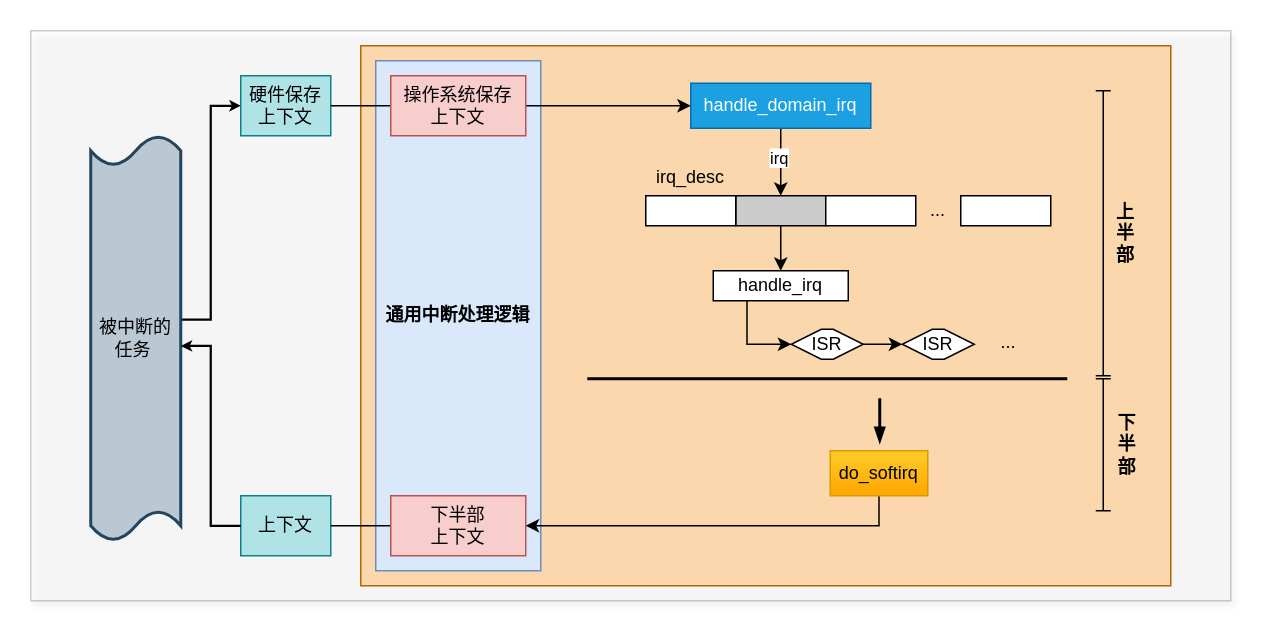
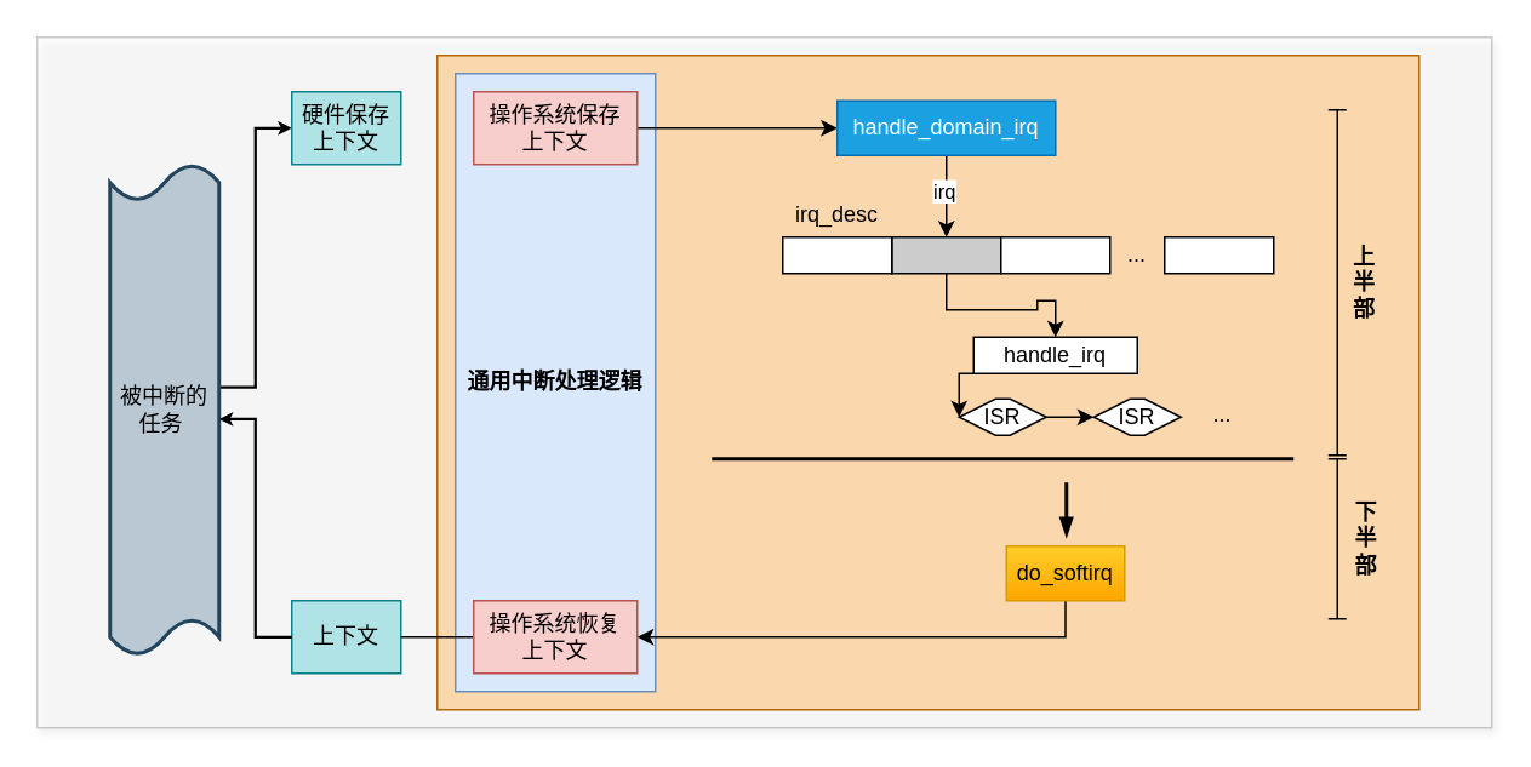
- <mxCell id="9" style="edgeStyle=orthogonalEdgeStyle;rounded=0;orthogonalLoop=1;jettySize=auto;html=1;exitX=1;exitY=0.5;exitDx=0;exitDy=0;entryX=0;entryY=0.5;entryDx=0;entryDy=0;endArrow=none;endFill=0;" parent="1" source="6" target="12" edge="1"><mxGeometry relative="1" as="geometry"><mxPoint x="260" y="70" as="sourcePoint" /></mxGeometry></mxCell>
- <mxCell id="23" value="handle_irq" style="rounded=0;whiteSpace=wrap;html=1;" parent="1" vertex="1"><mxGeometry x="475" y="180" width="90" height="20" as="geometry" /></mxCell>
+ <mxCell id="23" value="handle_irq" style="rounded=0;whiteSpace=wrap;html=1;" parent="1" vertex="1"><mxGeometry x="535" y="185" width="90" height="20" as="geometry" /></mxCell>
- <mxCell id="13" value="下半部&lt;br&gt;上下文" style="rounded=0;whiteSpace=wrap;html=1;fillColor=#f8cecc;strokeColor=#b85450;" parent="1" vertex="1"><mxGeometry x="260" y="330" width="90" height="40" as="geometry" /></mxCell>
+ <mxCell id="13" value="操作系统恢复&lt;br&gt;上下文" style="rounded=0;whiteSpace=wrap;html=1;fillColor=#f8cecc;strokeColor=#b85450;" parent="1" vertex="1"><mxGeometry x="260" y="330" width="90" height="40" as="geometry" /></mxCell>
